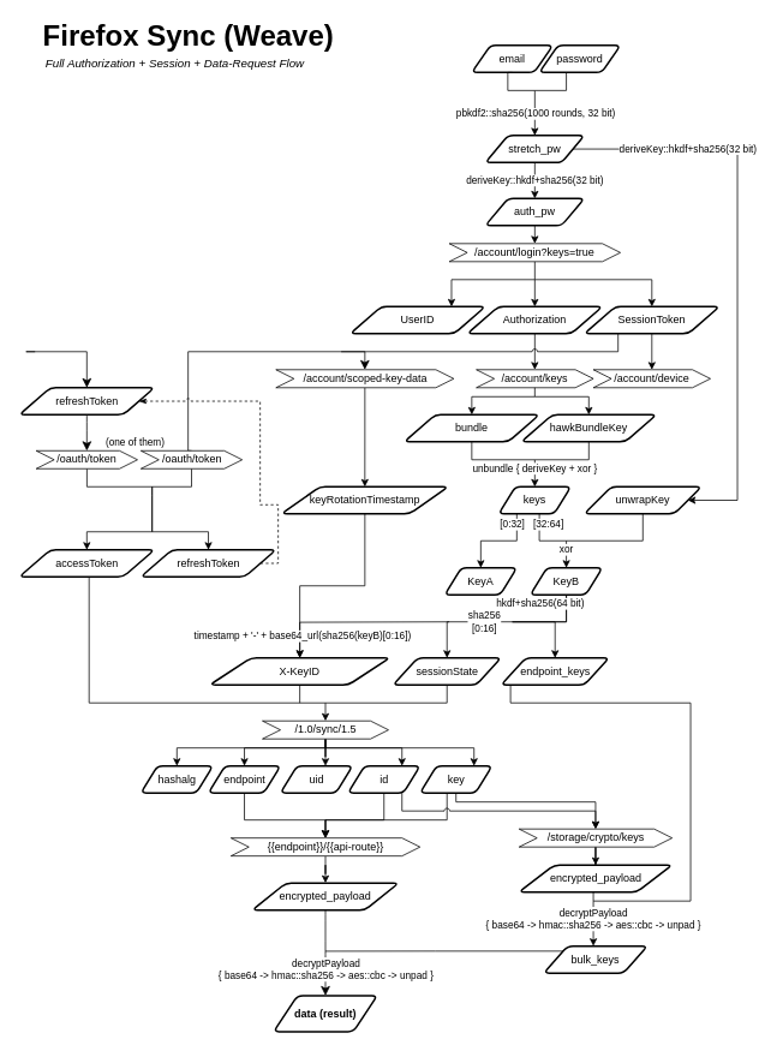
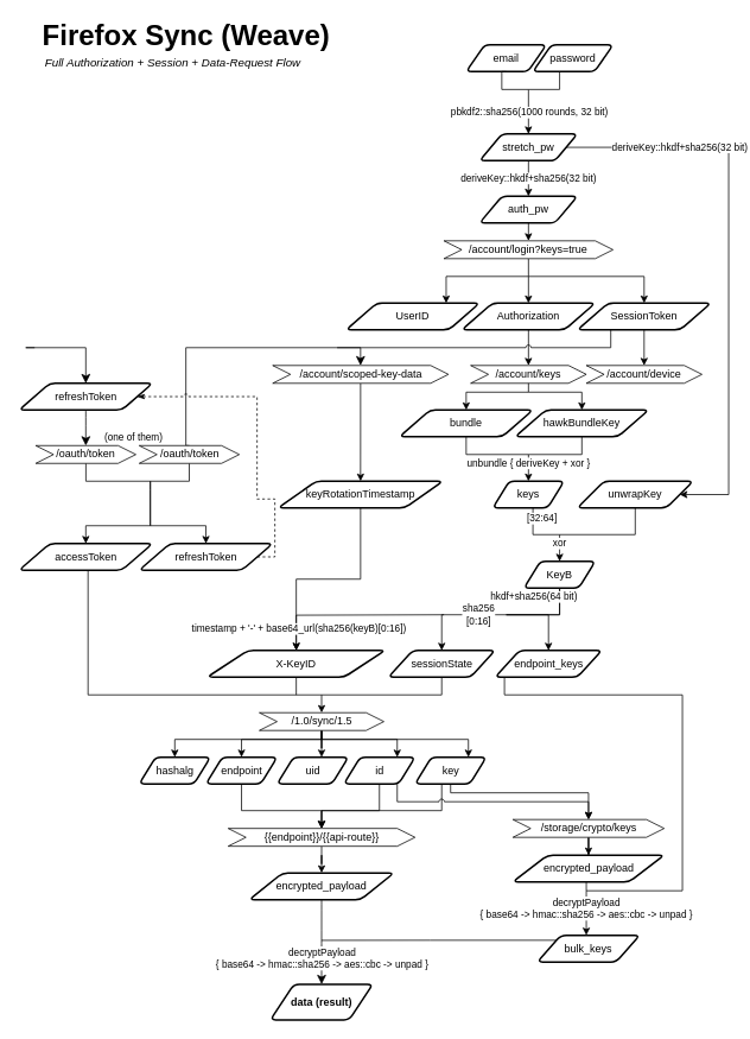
- <mxCell id="41" value="[0:32]" style="edgeStyle=orthogonalEdgeStyle;rounded=0;orthogonalLoop=1;jettySize=auto;html=1;entryX=0.5;entryY=0;entryDx=0;entryDy=0;startArrow=none;startFill=0;endArrow=classic;endFill=1;exitX=0.25;exitY=1;exitDx=0;exitDy=0;" parent="1" source="43" target="37" edge="1"><mxGeometry x="-0.76" y="-5" relative="1" as="geometry"><mxPoint x="598" y="650" as="sourcePoint" /><mxPoint as="offset" /></mxGeometry></mxCell>
- <mxCell id="37" value="&lt;div&gt;KeyA&lt;/div&gt;" style="shape=parallelogram;html=1;strokeWidth=2;perimeter=parallelogramPerimeter;whiteSpace=wrap;rounded=1;arcSize=12;size=0.23;" parent="1" vertex="1"><mxGeometry x="493" y="630" width="80" height="30" as="geometry" /></mxCell>
